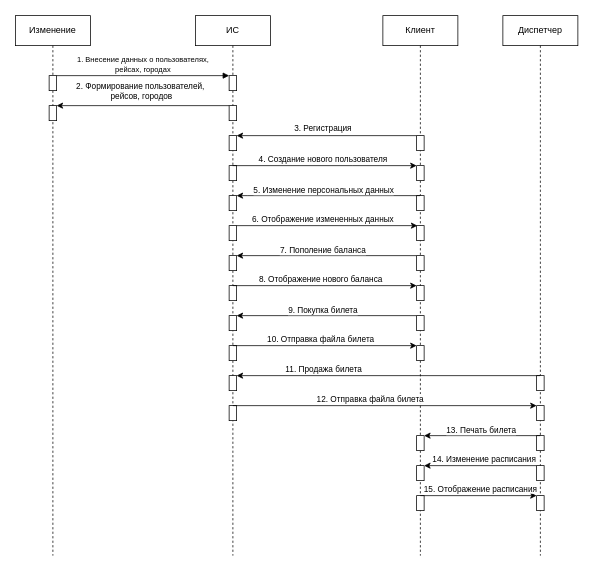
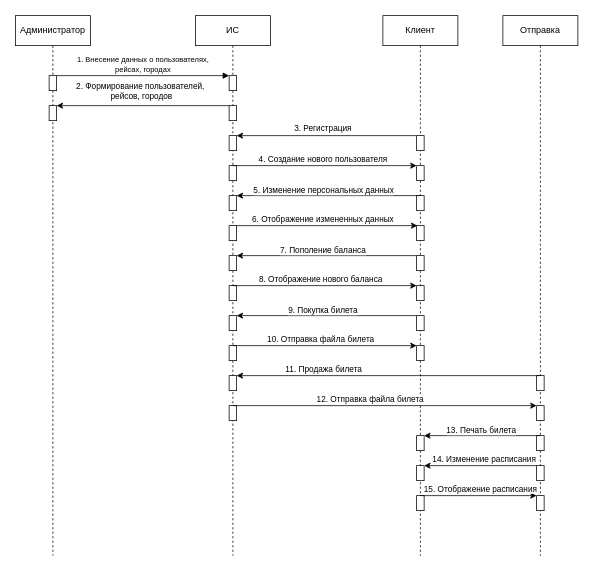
- <mxCell id="2" value="Изменение" style="shape=umlLifeline;perimeter=lifelinePerimeter;whiteSpace=wrap;html=1;container=0;dropTarget=0;collapsible=0;recursiveResize=0;outlineConnect=0;portConstraint=eastwest;newEdgeStyle={&quot;edgeStyle&quot;:&quot;elbowEdgeStyle&quot;,&quot;elbow&quot;:&quot;vertical&quot;,&quot;curved&quot;:0,&quot;rounded&quot;:0};" parent="1" vertex="1"><mxGeometry x="20" y="20" width="100" height="720" as="geometry" /></mxCell>
+ <mxCell id="2" value="Администратор" style="shape=umlLifeline;perimeter=lifelinePerimeter;whiteSpace=wrap;html=1;container=0;dropTarget=0;collapsible=0;recursiveResize=0;outlineConnect=0;portConstraint=eastwest;newEdgeStyle={&quot;edgeStyle&quot;:&quot;elbowEdgeStyle&quot;,&quot;elbow&quot;:&quot;vertical&quot;,&quot;curved&quot;:0,&quot;rounded&quot;:0};" parent="1" vertex="1"><mxGeometry x="20" y="20" width="100" height="720" as="geometry" /></mxCell>
- <mxCell id="5" value="Диспетчер" style="shape=umlLifeline;perimeter=lifelinePerimeter;whiteSpace=wrap;html=1;container=0;dropTarget=0;collapsible=0;recursiveResize=0;outlineConnect=0;portConstraint=eastwest;newEdgeStyle={&quot;edgeStyle&quot;:&quot;elbowEdgeStyle&quot;,&quot;elbow&quot;:&quot;vertical&quot;,&quot;curved&quot;:0,&quot;rounded&quot;:0};" parent="1" vertex="1"><mxGeometry x="670" y="20" width="100" height="720" as="geometry" /></mxCell>
+ <mxCell id="5" value="Отправка" style="shape=umlLifeline;perimeter=lifelinePerimeter;whiteSpace=wrap;html=1;container=0;dropTarget=0;collapsible=0;recursiveResize=0;outlineConnect=0;portConstraint=eastwest;newEdgeStyle={&quot;edgeStyle&quot;:&quot;elbowEdgeStyle&quot;,&quot;elbow&quot;:&quot;vertical&quot;,&quot;curved&quot;:0,&quot;rounded&quot;:0};" parent="1" vertex="1"><mxGeometry x="670" y="20" width="100" height="720" as="geometry" /></mxCell>
